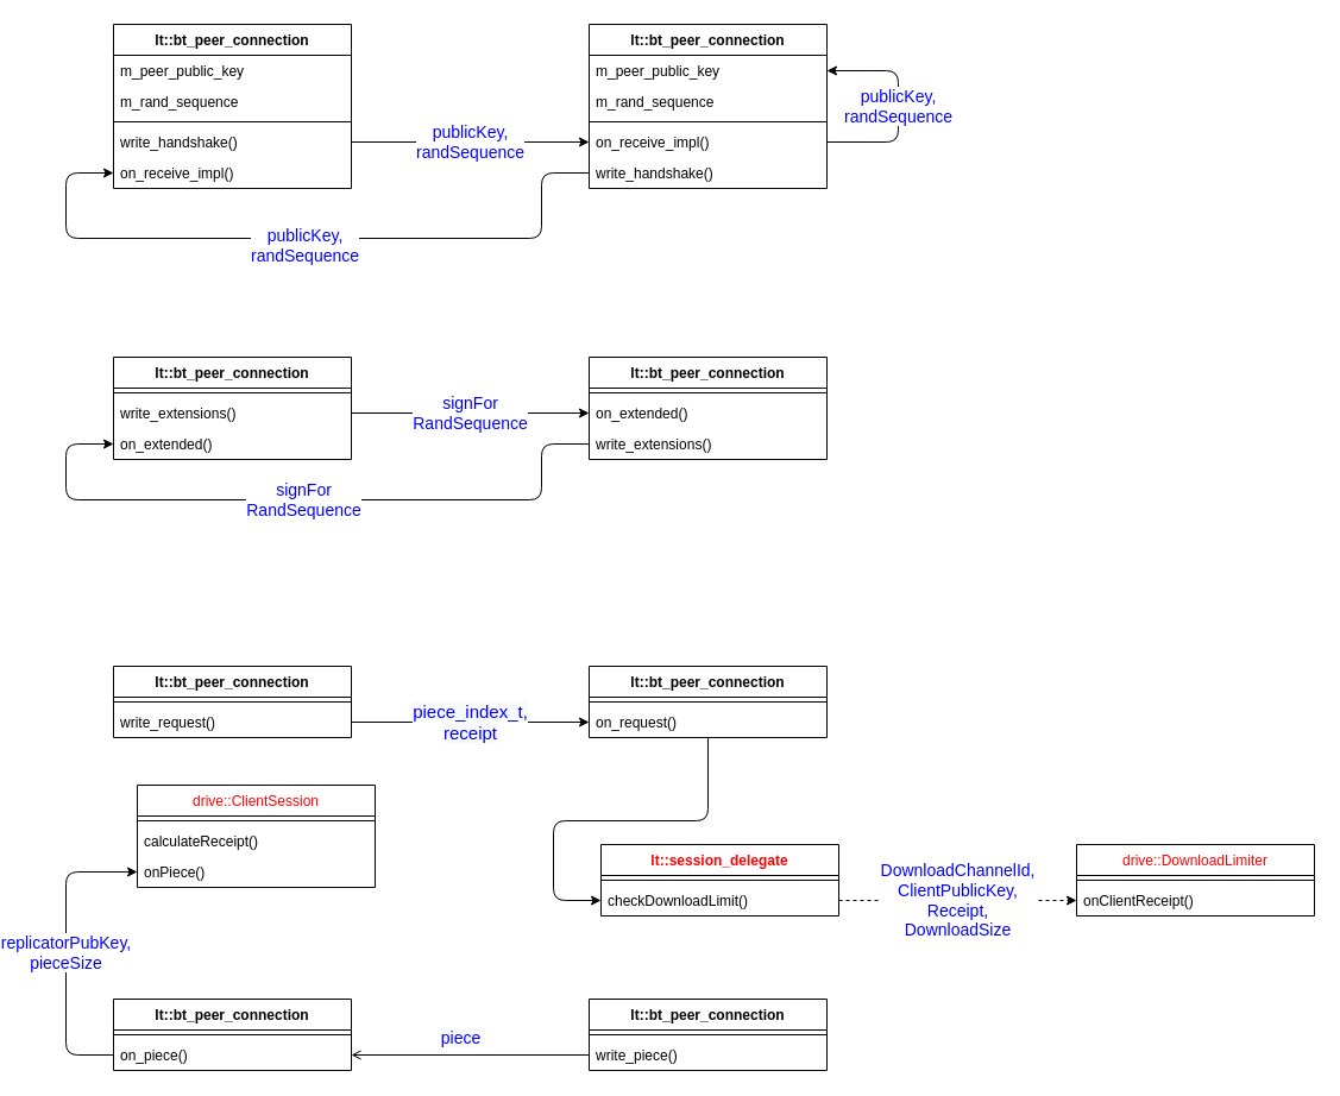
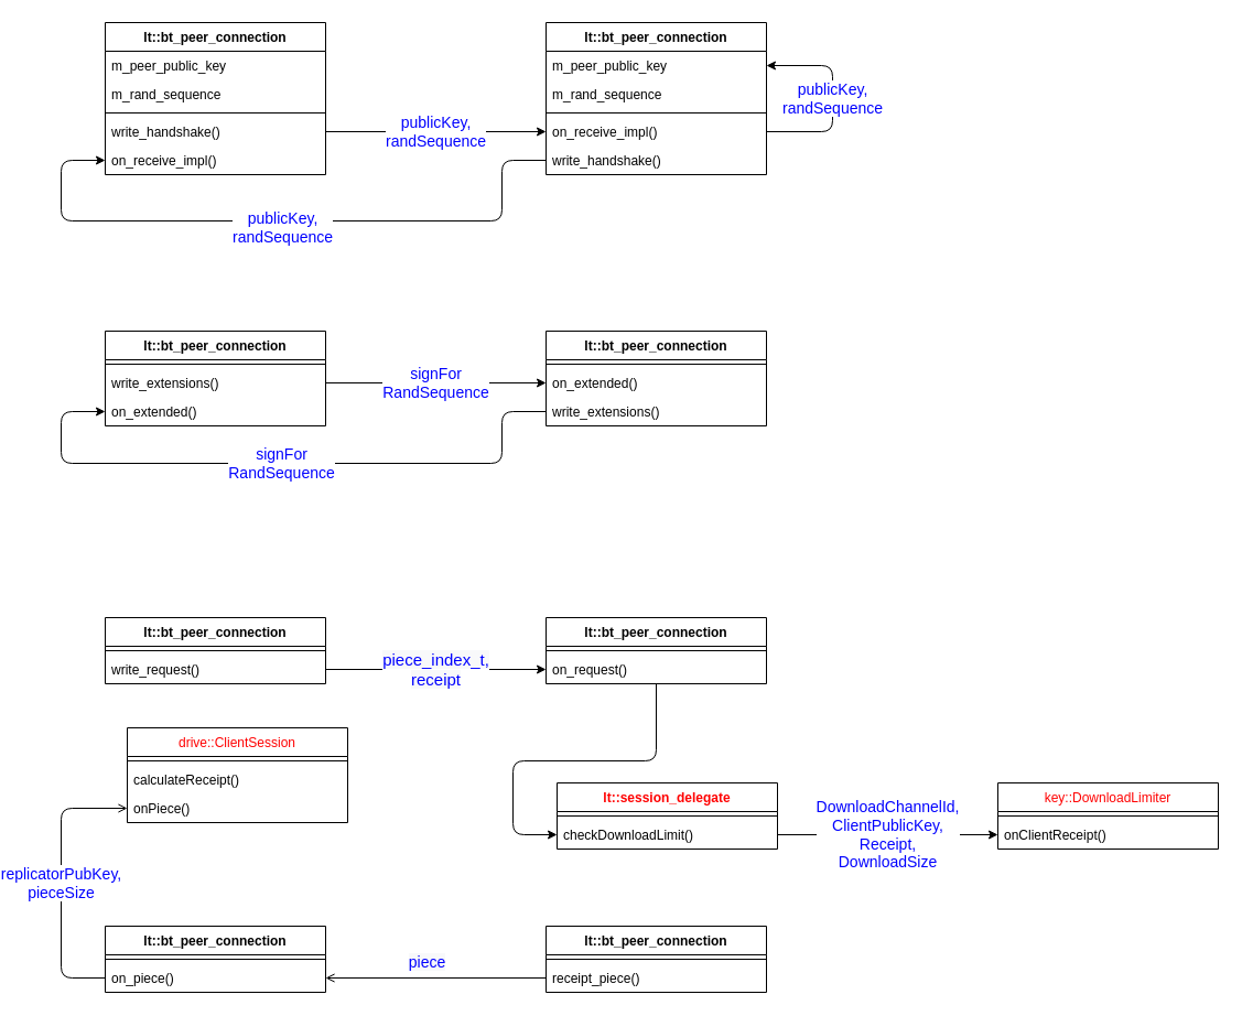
- <mxCell id="33" value="drive::DownloadLimiter" style="swimlane;fontStyle=0;align=center;verticalAlign=top;childLayout=stackLayout;horizontal=1;startSize=26;horizontalStack=0;resizeParent=1;resizeParentMax=0;resizeLast=0;collapsible=1;marginBottom=0;fontColor=#FF0000;" vertex="1" parent="1"><mxGeometry x="870" y="710" width="200" height="60" as="geometry" /></mxCell>
+ <mxCell id="33" value="key::DownloadLimiter" style="swimlane;fontStyle=0;align=center;verticalAlign=top;childLayout=stackLayout;horizontal=1;startSize=26;horizontalStack=0;resizeParent=1;resizeParentMax=0;resizeLast=0;collapsible=1;marginBottom=0;fontColor=#FF0000;" vertex="1" parent="1"><mxGeometry x="870" y="710" width="200" height="60" as="geometry" /></mxCell>
- <mxCell id="53" value="" style="endArrow=classic;html=1;fontSize=14;fontColor=#0000FF;entryX=0;entryY=0.5;entryDx=0;entryDy=0;exitX=0;exitY=0.5;exitDx=0;exitDy=0;" edge="1" parent="1" source="21" target="52"><mxGeometry width="50" height="50" relative="1" as="geometry"><mxPoint x="20" y="1000" as="sourcePoint" /><mxPoint x="60" y="780" as="targetPoint" /><Array as="points"><mxPoint x="20" y="887" /><mxPoint x="20" y="733" /></Array></mxGeometry></mxCell>
+ <mxCell id="53" value="" style="endArrow=open;html=1;fontSize=14;fontColor=#0000FF;entryX=0;entryY=0.5;entryDx=0;entryDy=0;exitX=0;exitY=0.5;exitDx=0;exitDy=0;" edge="1" parent="1" source="21" target="52"><mxGeometry width="50" height="50" relative="1" as="geometry"><mxPoint x="20" y="1000" as="sourcePoint" /><mxPoint x="60" y="780" as="targetPoint" /><Array as="points"><mxPoint x="20" y="887" /><mxPoint x="20" y="733" /></Array></mxGeometry></mxCell>
- <mxCell id="37" value="DownloadChannelId,&lt;br&gt;ClientPublicKey,&lt;br&gt;Receipt,&lt;br&gt;DownloadSize" style="endArrow=classic;html=1;fontSize=14;fontColor=#0000FF;exitX=1;exitY=0.5;exitDx=0;exitDy=0;entryX=0;entryY=0.5;entryDx=0;entryDy=0;dashed=1;" edge="1" parent="1" source="32" target="35"><mxGeometry width="50" height="50" relative="1" as="geometry"><mxPoint x="720" y="770" as="sourcePoint" /><mxPoint x="770" y="720" as="targetPoint" /></mxGeometry></mxCell>
+ <mxCell id="37" value="DownloadChannelId,&lt;br&gt;ClientPublicKey,&lt;br&gt;Receipt,&lt;br&gt;DownloadSize" style="endArrow=classic;html=1;fontSize=14;fontColor=#0000FF;exitX=1;exitY=0.5;exitDx=0;exitDy=0;entryX=0;entryY=0.5;entryDx=0;entryDy=0;" edge="1" parent="1" source="32" target="35"><mxGeometry width="50" height="50" relative="1" as="geometry"><mxPoint x="720" y="770" as="sourcePoint" /><mxPoint x="770" y="720" as="targetPoint" /></mxGeometry></mxCell>
- <mxCell id="18" value="write_piece()" style="text;strokeColor=none;fillColor=none;align=left;verticalAlign=top;spacingLeft=4;spacingRight=4;overflow=hidden;rotatable=0;points=[[0,0.5],[1,0.5]];portConstraint=eastwest;" vertex="1" parent="16"><mxGeometry y="34" width="200" height="26" as="geometry" /></mxCell>
+ <mxCell id="18" value="receipt_piece()" style="text;strokeColor=none;fillColor=none;align=left;verticalAlign=top;spacingLeft=4;spacingRight=4;overflow=hidden;rotatable=0;points=[[0,0.5],[1,0.5]];portConstraint=eastwest;" vertex="1" parent="16"><mxGeometry y="34" width="200" height="26" as="geometry" /></mxCell>
